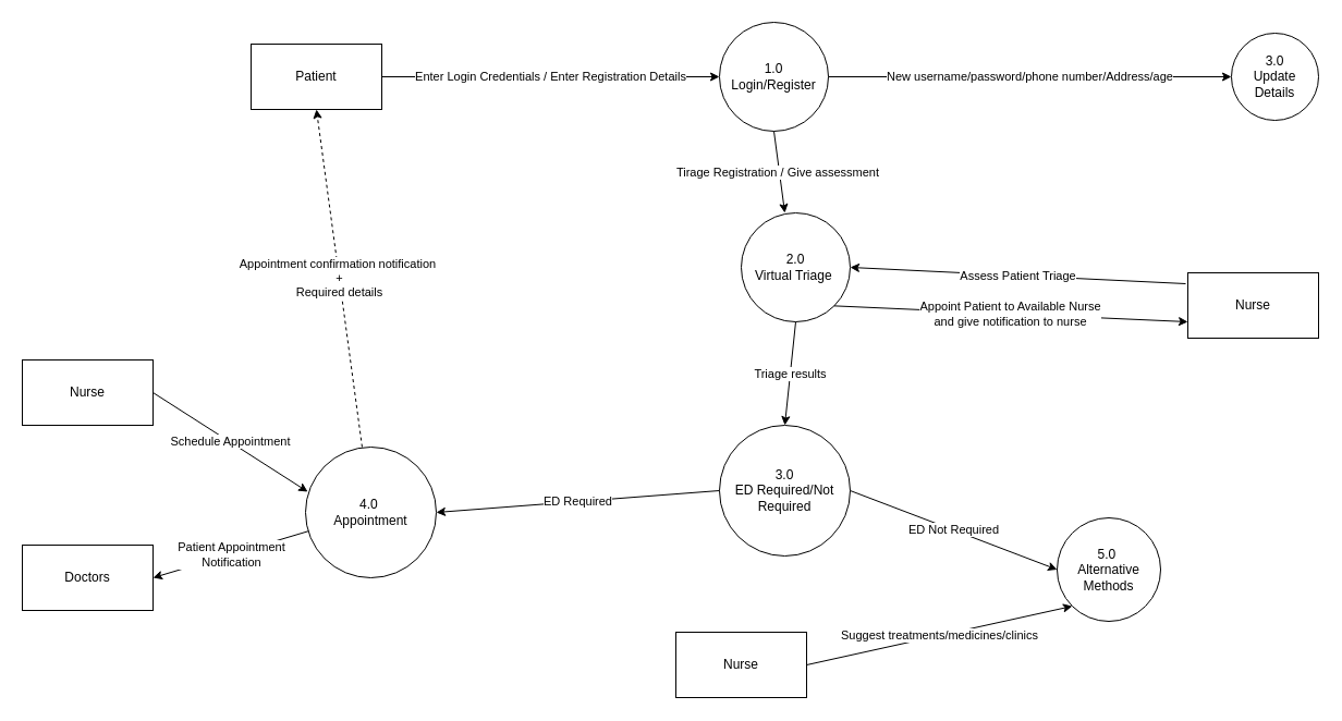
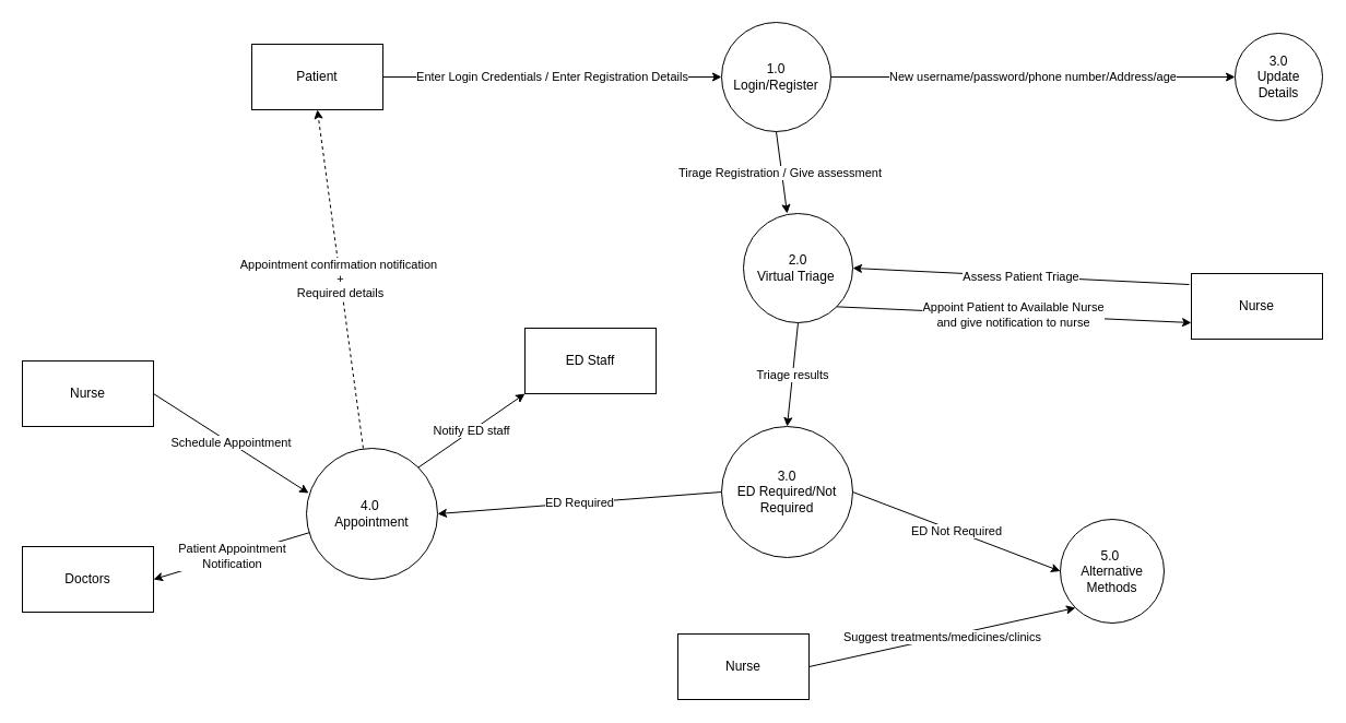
+ <mxCell id="21" value="ED Staff" style="rounded=0;whiteSpace=wrap;html=1;" vertex="1" parent="1"><mxGeometry x="480" y="300" width="120" height="60" as="geometry" /></mxCell>
+ <mxCell id="22" value="Notify ED staff" style="endArrow=classic;html=1;rounded=0;entryX=0;entryY=1;entryDx=0;entryDy=0;exitX=1;exitY=0;exitDx=0;exitDy=0;" edge="1" parent="1" source="14" target="21"><mxGeometry width="50" height="50" relative="1" as="geometry"><mxPoint x="410" y="430" as="sourcePoint" /><mxPoint y="380" as="targetPoint" x="460" /></mxGeometry></mxCell>
